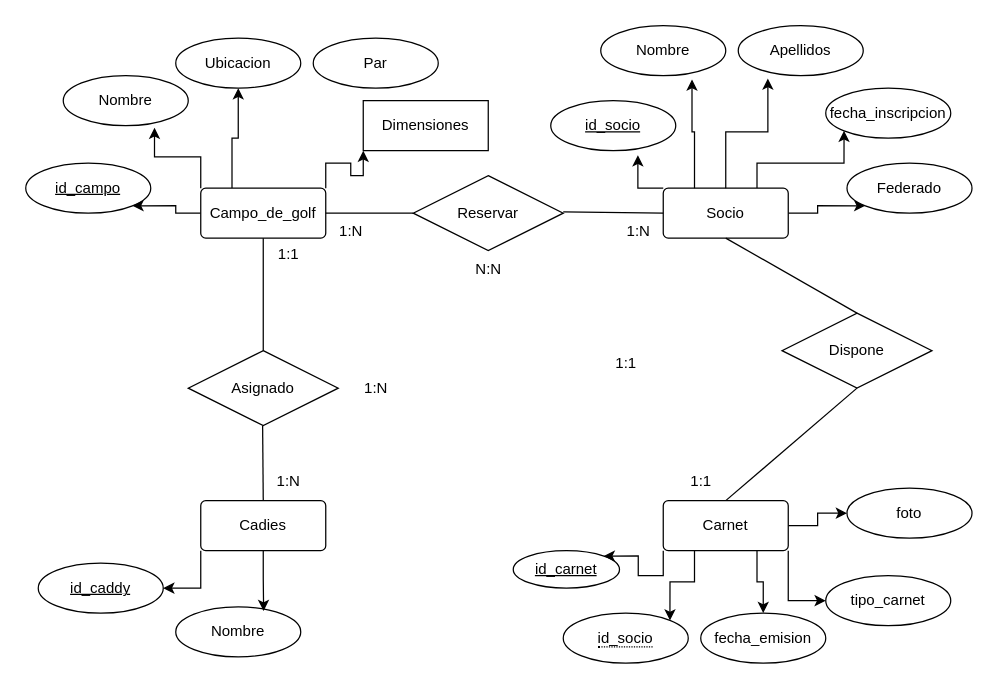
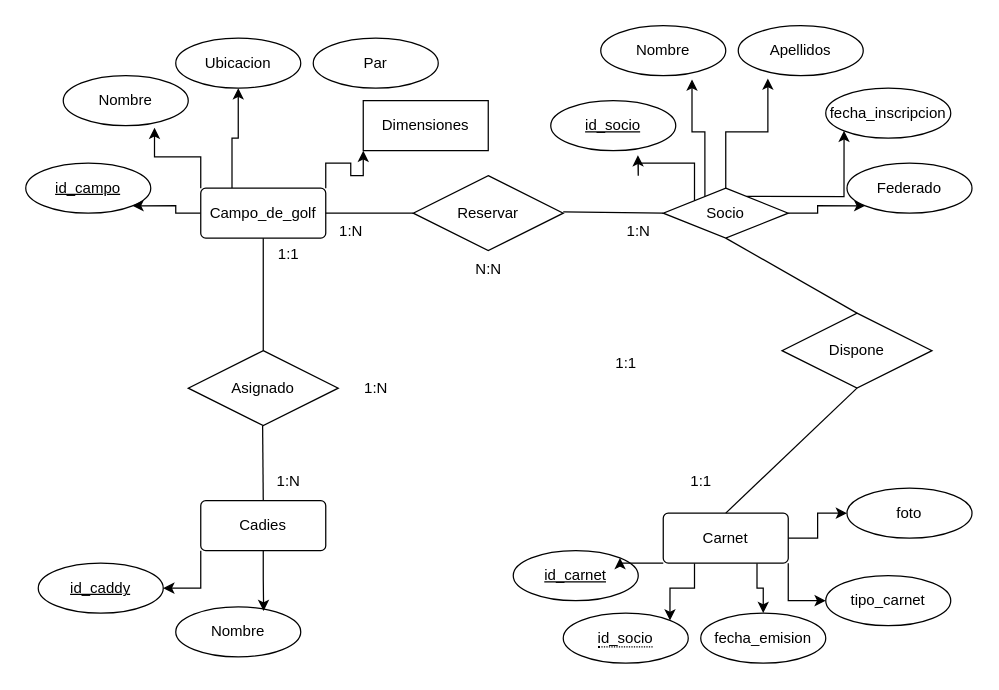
- <mxCell id="16" value="Socio" style="rounded=1;arcSize=10;whiteSpace=wrap;html=1;align=center;" vertex="1" parent="1"><mxGeometry x="530" y="150" width="100" height="40" as="geometry" /></mxCell>
+ <mxCell id="16" value="Socio" style="rhombus;arcSize=10;whiteSpace=wrap;html=1;align=center;" vertex="1" parent="1"><mxGeometry x="530" y="150" width="100" height="40" as="geometry" /></mxCell>
- <mxCell id="26" value="Carnet" style="rounded=1;arcSize=10;whiteSpace=wrap;html=1;align=center;" vertex="1" parent="1"><mxGeometry x="530" y="400" width="100" height="40" as="geometry" /></mxCell>
+ <mxCell id="26" value="Carnet" style="rounded=1;arcSize=10;whiteSpace=wrap;html=1;align=center;" vertex="1" parent="1"><mxGeometry x="530" y="410" width="100" height="40" as="geometry" /></mxCell>
- <mxCell id="20" value="id_carnet" style="ellipse;whiteSpace=wrap;html=1;align=center;fontStyle=4;" vertex="1" parent="1"><mxGeometry x="410" y="440" width="85" height="30" as="geometry" /></mxCell>
+ <mxCell id="20" value="id_carnet" style="ellipse;whiteSpace=wrap;html=1;align=center;fontStyle=4;" vertex="1" parent="1"><mxGeometry x="410" y="440" width="100" height="40" as="geometry" /></mxCell>
